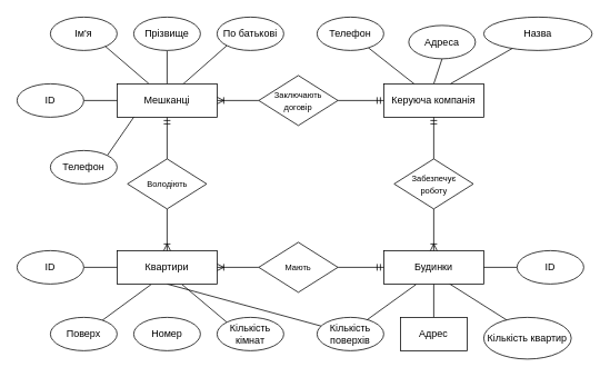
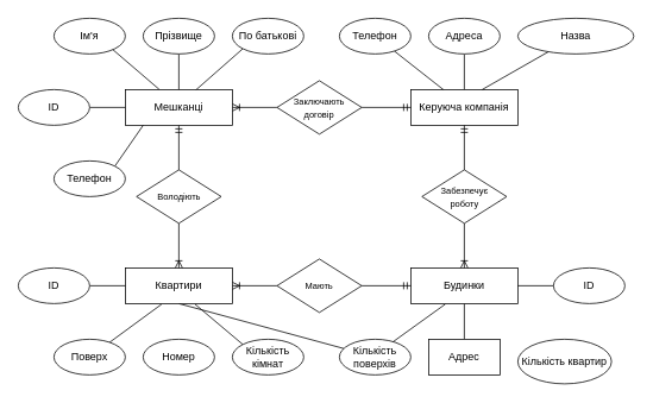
- <mxCell id="31" value="Адреса" style="ellipse;whiteSpace=wrap;html=1;fontFamily=Helvetica;fontColor=#000000;" vertex="1" parent="1"><mxGeometry x="490" y="30" width="80" height="40" as="geometry" /></mxCell>
+ <mxCell id="31" value="Адреса" style="ellipse;whiteSpace=wrap;html=1;fontFamily=Helvetica;fontColor=#000000;" vertex="1" parent="1"><mxGeometry x="480" y="20" width="80" height="40" as="geometry" /></mxCell>
- <mxCell id="7" style="edgeStyle=none;rounded=0;orthogonalLoop=1;jettySize=auto;html=1;exitX=0.656;exitY=0.991;exitDx=0;exitDy=0;entryX=0.264;entryY=0.066;entryDx=0;entryDy=0;entryPerimeter=0;fontFamily=Helvetica;fontColor=#000000;startArrow=none;startFill=0;endArrow=none;endFill=0;exitPerimeter=0;" edge="1" parent="1" source="10" target="32"><mxGeometry relative="1" as="geometry" /></mxCell>
